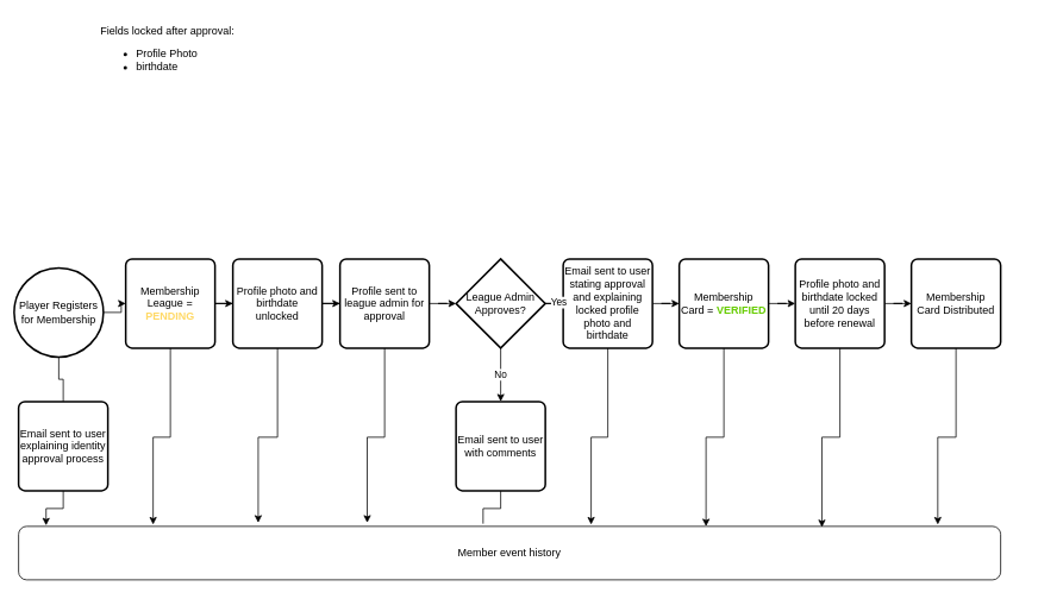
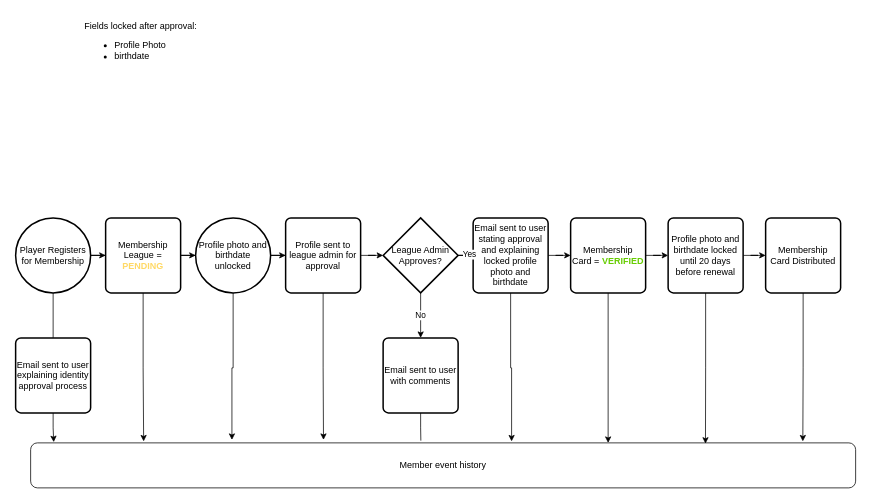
- <mxCell id="33" value="Profile photo and birthdate unlocked" style="rounded=1;whiteSpace=wrap;html=1;absoluteArcSize=1;arcSize=14;strokeWidth=2;" vertex="1" parent="1"><mxGeometry x="260" y="290" width="100" height="100" as="geometry" /></mxCell>
+ <mxCell id="33" value="Profile photo and birthdate unlocked" style="ellipse;whiteSpace=wrap;html=1;absoluteArcSize=1;arcSize=14;strokeWidth=2;" vertex="1" parent="1"><mxGeometry x="260" y="290" width="100" height="100" as="geometry" /></mxCell>
- <mxCell id="12" value="Player Registers&lt;br&gt;for Membership" style="strokeWidth=2;html=1;shape=mxgraph.flowchart.start_2;whiteSpace=wrap;" vertex="1" parent="1"><mxGeometry x="15" y="300" width="100" height="100" as="geometry" /></mxCell>
+ <mxCell id="12" value="Player Registers&lt;br&gt;for Membership" style="strokeWidth=2;html=1;shape=mxgraph.flowchart.start_2;whiteSpace=wrap;" vertex="1" parent="1"><mxGeometry x="20" y="290" width="100" height="100" as="geometry" /></mxCell>
- <mxCell id="35" value="Member event history" style="rounded=1;whiteSpace=wrap;html=1;" vertex="1" parent="1"><mxGeometry x="20" y="590" width="1100" height="60" as="geometry" /></mxCell>
+ <mxCell id="35" value="Member event history" style="rounded=1;whiteSpace=wrap;html=1;" vertex="1" parent="1"><mxGeometry x="40" y="590" width="1100" height="60" as="geometry" /></mxCell>
